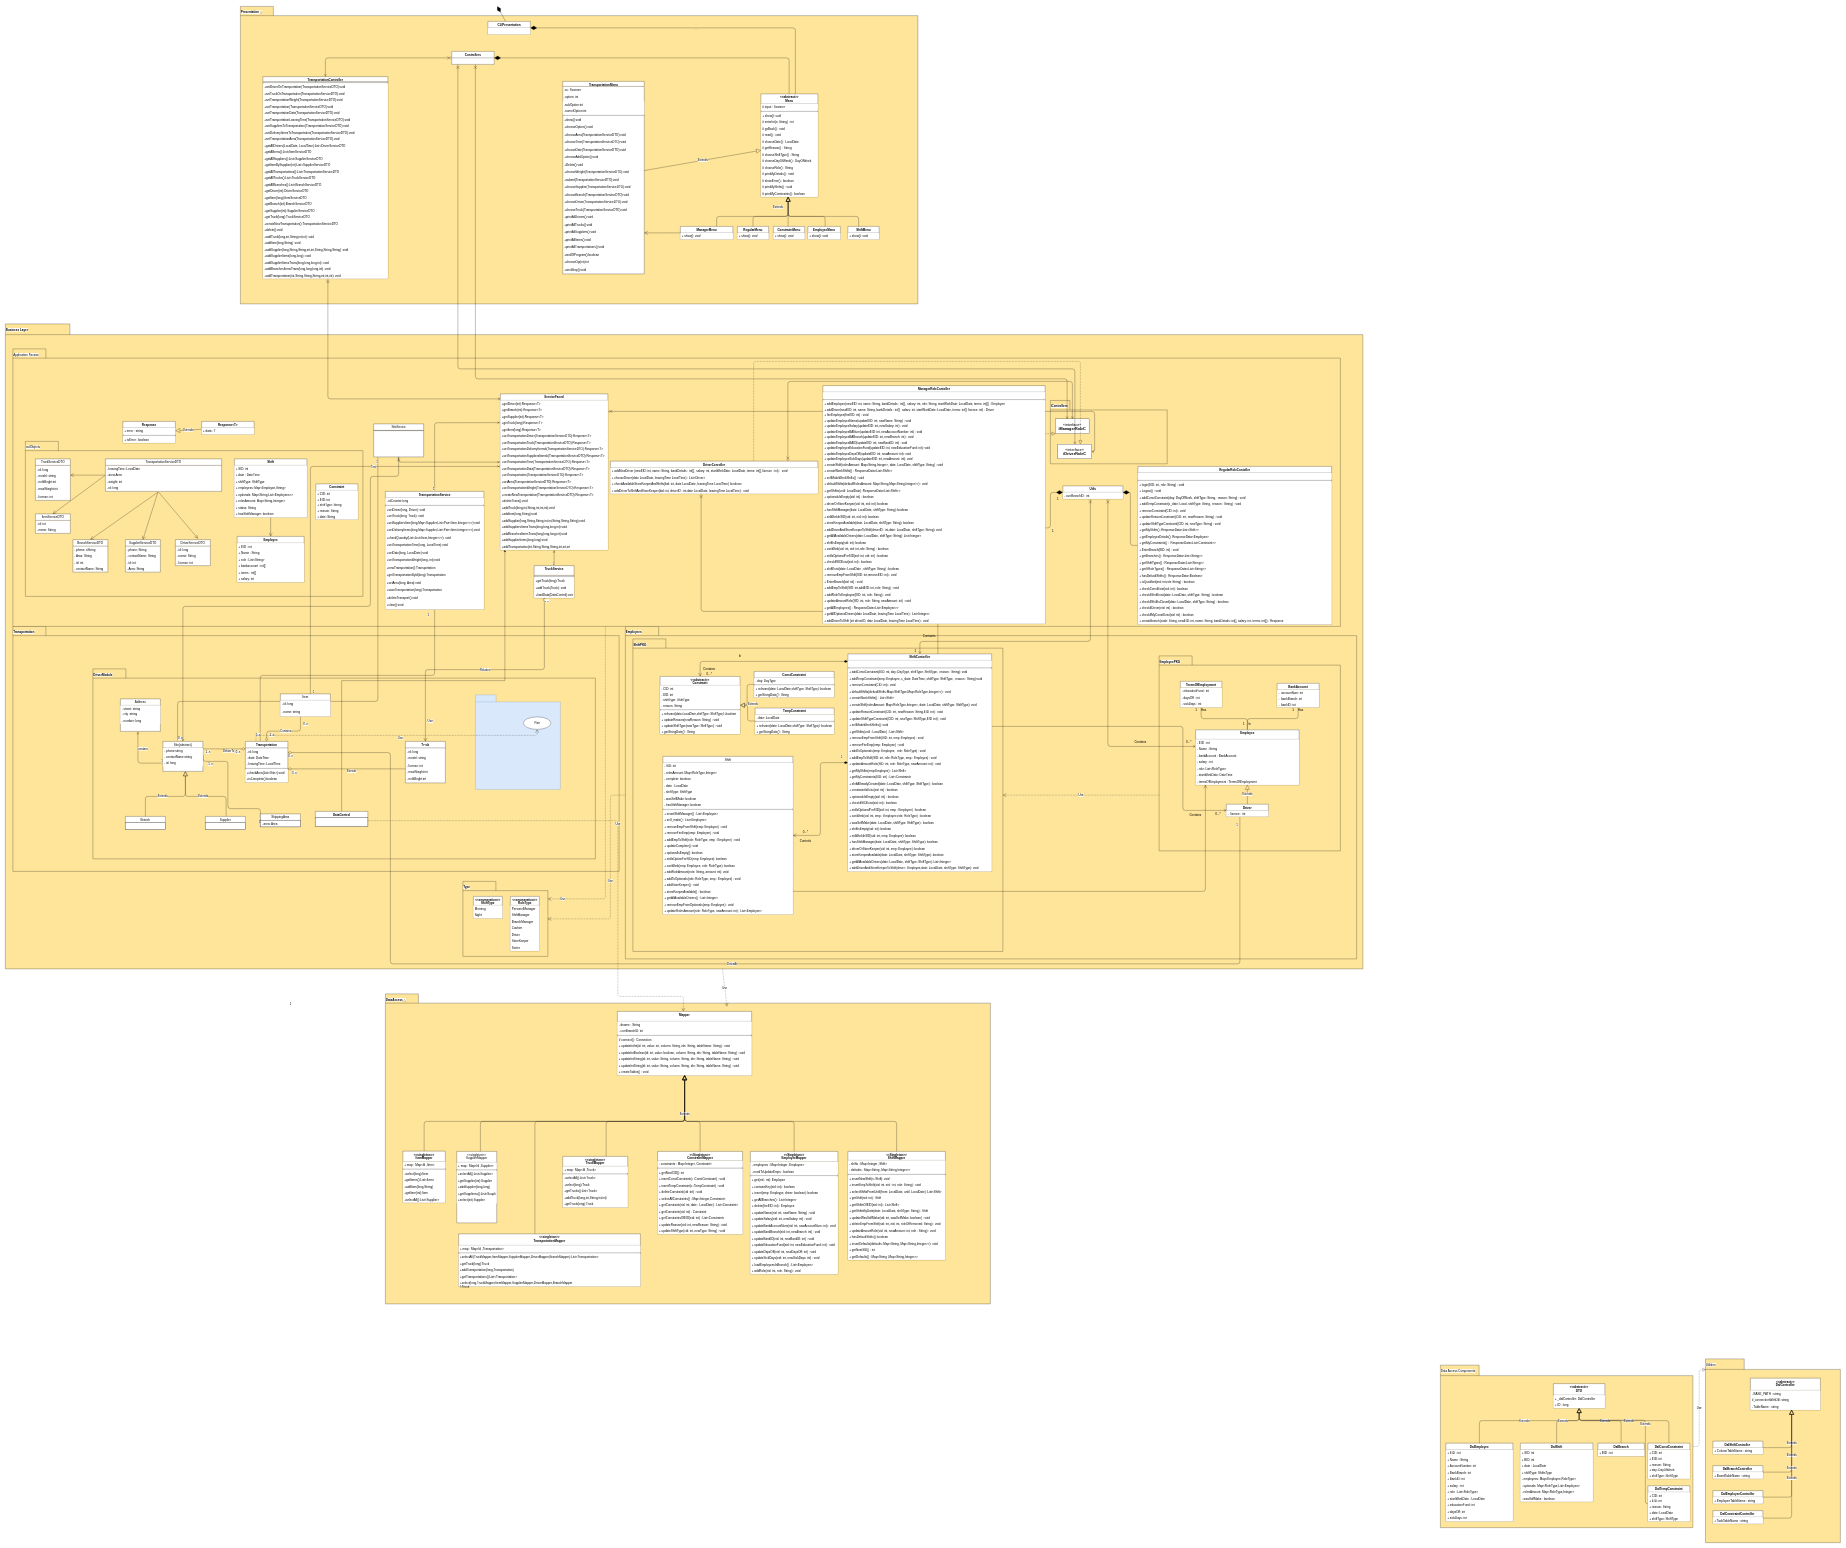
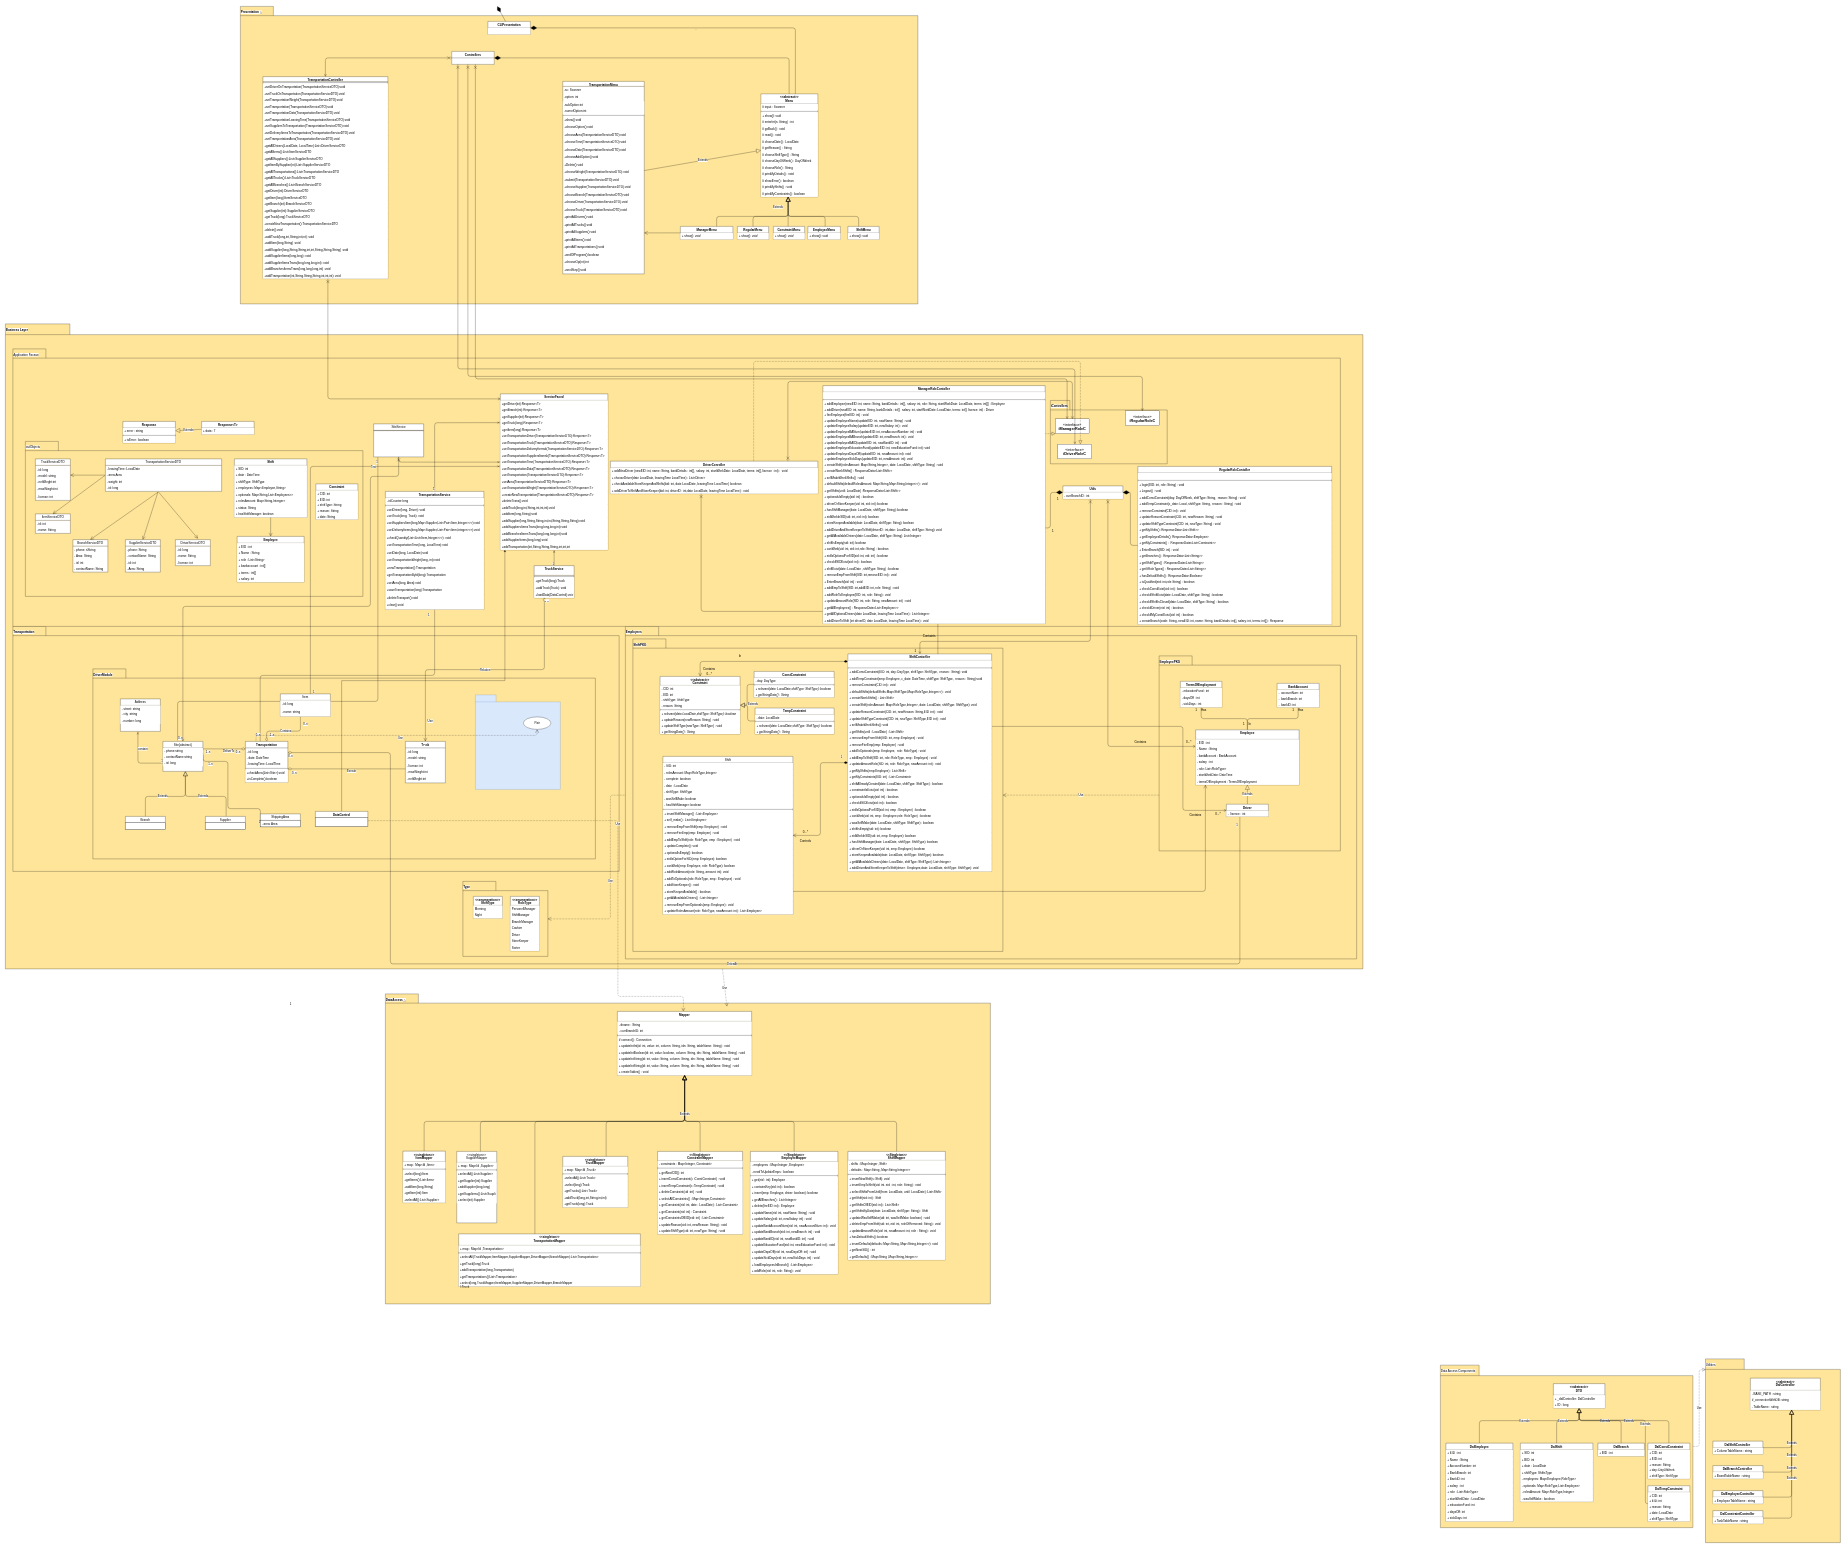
+ <mxCell id="235" value="" style="endArrow=open;startArrow=cross;endFill=0;startFill=0;endSize=8;startSize=10;html=1;edgeStyle=orthogonalEdgeStyle;" parent="1" source="151" target="234" edge="1"><mxGeometry width="160" relative="1" as="geometry"><mxPoint x="3868.04" y="1396" as="sourcePoint" /><mxPoint x="3617.571" y="1673.5" as="targetPoint" /><Array as="points"><mxPoint x="1870" y="1500" /><mxPoint x="4568" y="1500" /></Array></mxGeometry></mxCell>
- <mxCell id="327" value="" style="endArrow=open;startArrow=cross;endFill=0;startFill=0;endSize=8;startSize=10;html=1;edgeStyle=orthogonalEdgeStyle;" parent="1" source="651" target="328" edge="1"><mxGeometry width="160" relative="1" as="geometry"><mxPoint x="2920" y="2110" as="sourcePoint" /><mxPoint x="3080" y="2110" as="targetPoint" /><Array as="points"><mxPoint x="4377" y="1640" /></Array></mxGeometry></mxCell>
+ <mxCell id="234" value="&lt;font style=&quot;font-size: 15px&quot;&gt;«interface»&lt;br&gt;&lt;b&gt;iRegularRoleC&lt;/b&gt;&lt;br&gt;&lt;/font&gt;" style="html=1;strokeColor=#000000;fillColor=#FFFFFF;gradientColor=none;" parent="1" vertex="1"><mxGeometry x="4500.13" y="1638" width="134.87" height="59" as="geometry" /></mxCell>
- <mxCell id="222" value="Use" style="endArrow=open;endSize=12;dashed=1;html=1;edgeStyle=orthogonalEdgeStyle;" parent="1" source="6" target="220" edge="1"><mxGeometry x="0.91" width="160" relative="1" as="geometry"><mxPoint x="3530" y="3760" as="sourcePoint" /><mxPoint x="3690" y="3760" as="targetPoint" /><mxPoint as="offset" /><Array as="points"><mxPoint x="2420" y="3590" /></Array></mxGeometry></mxCell>
